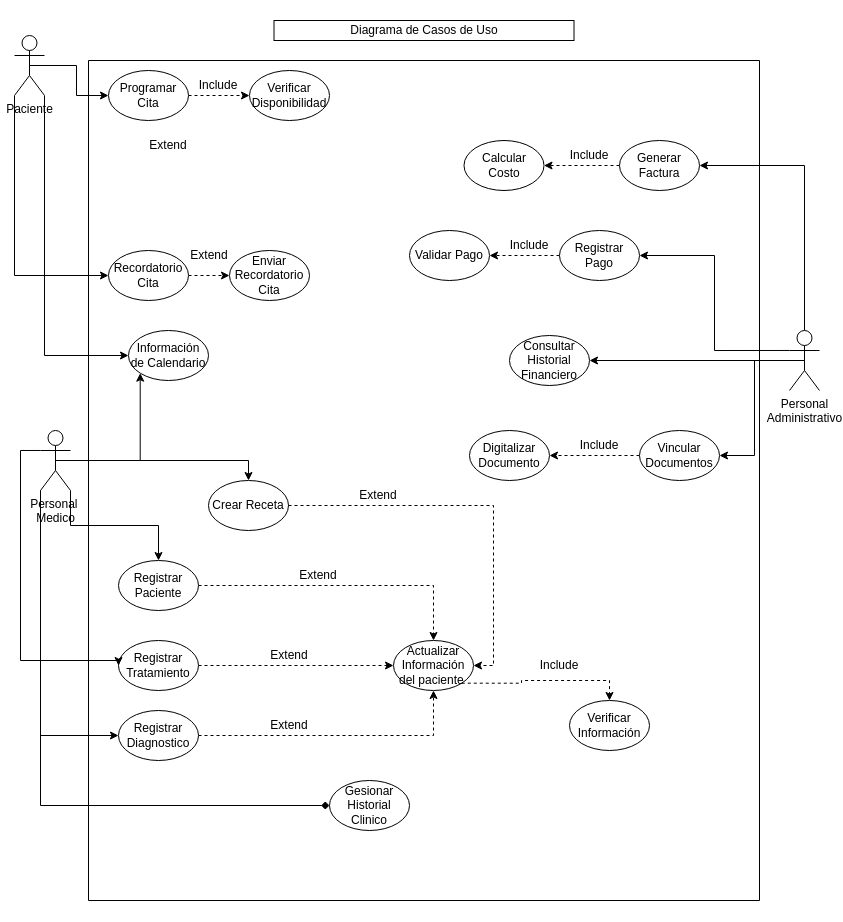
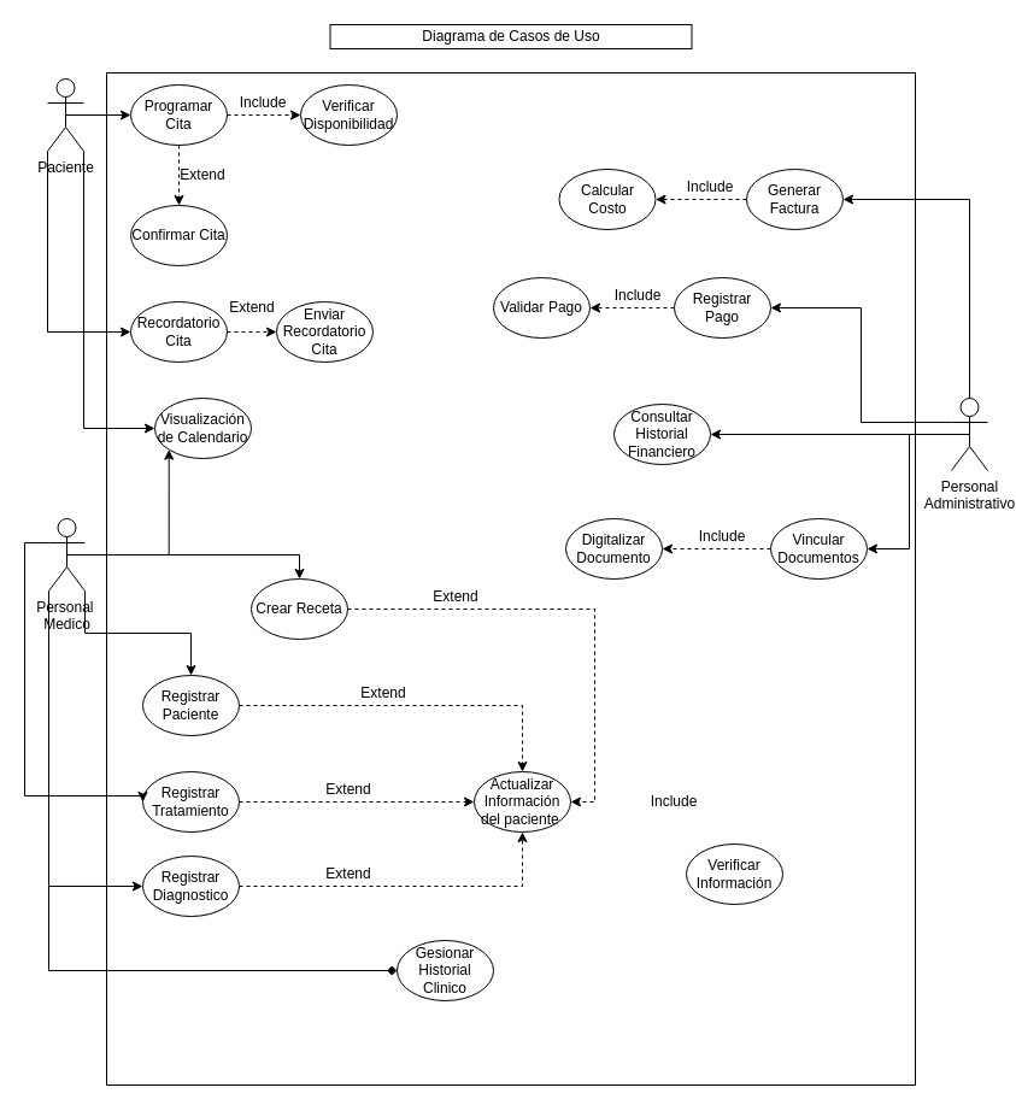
- <mxCell id="5" value="Paciente" style="shape=umlActor;verticalLabelPosition=bottom;verticalAlign=top;html=1;outlineConnect=0;" parent="1" vertex="1"><mxGeometry x="14" y="35" width="30" height="60" as="geometry" /></mxCell>
+ <mxCell id="5" value="Paciente" style="shape=umlActor;verticalLabelPosition=bottom;verticalAlign=top;html=1;outlineConnect=0;" parent="1" vertex="1"><mxGeometry x="39" y="65" width="30" height="60" as="geometry" /></mxCell>
+ <mxCell id="7" style="edgeStyle=orthogonalEdgeStyle;rounded=0;orthogonalLoop=1;jettySize=auto;html=1;exitX=0.5;exitY=1;exitDx=0;exitDy=0;entryX=0.5;entryY=0;entryDx=0;entryDy=0;dashed=1;" parent="6" source="9" target="10" edge="1"><mxGeometry relative="1" as="geometry" /></mxCell>
+ <mxCell id="10" value="Confirmar Cita" style="ellipse;whiteSpace=wrap;html=1;" parent="6" vertex="1"><mxGeometry x="20" y="110" width="80" height="50" as="geometry" /></mxCell>
- <mxCell id="18" value="Información de Calendario" style="ellipse;whiteSpace=wrap;html=1;" parent="6" vertex="1"><mxGeometry x="40" y="270" width="80" height="50" as="geometry" /></mxCell>
+ <mxCell id="18" value="Visualización de Calendario" style="ellipse;whiteSpace=wrap;html=1;" parent="6" vertex="1"><mxGeometry x="40" y="270" width="80" height="50" as="geometry" /></mxCell>
- <mxCell id="42" style="edgeStyle=orthogonalEdgeStyle;rounded=0;orthogonalLoop=1;jettySize=auto;html=1;exitX=1;exitY=1;exitDx=0;exitDy=0;entryX=0.5;entryY=0;entryDx=0;entryDy=0;dashed=1;" parent="6" source="43" target="25" edge="1"><mxGeometry relative="1" as="geometry" /></mxCell>
